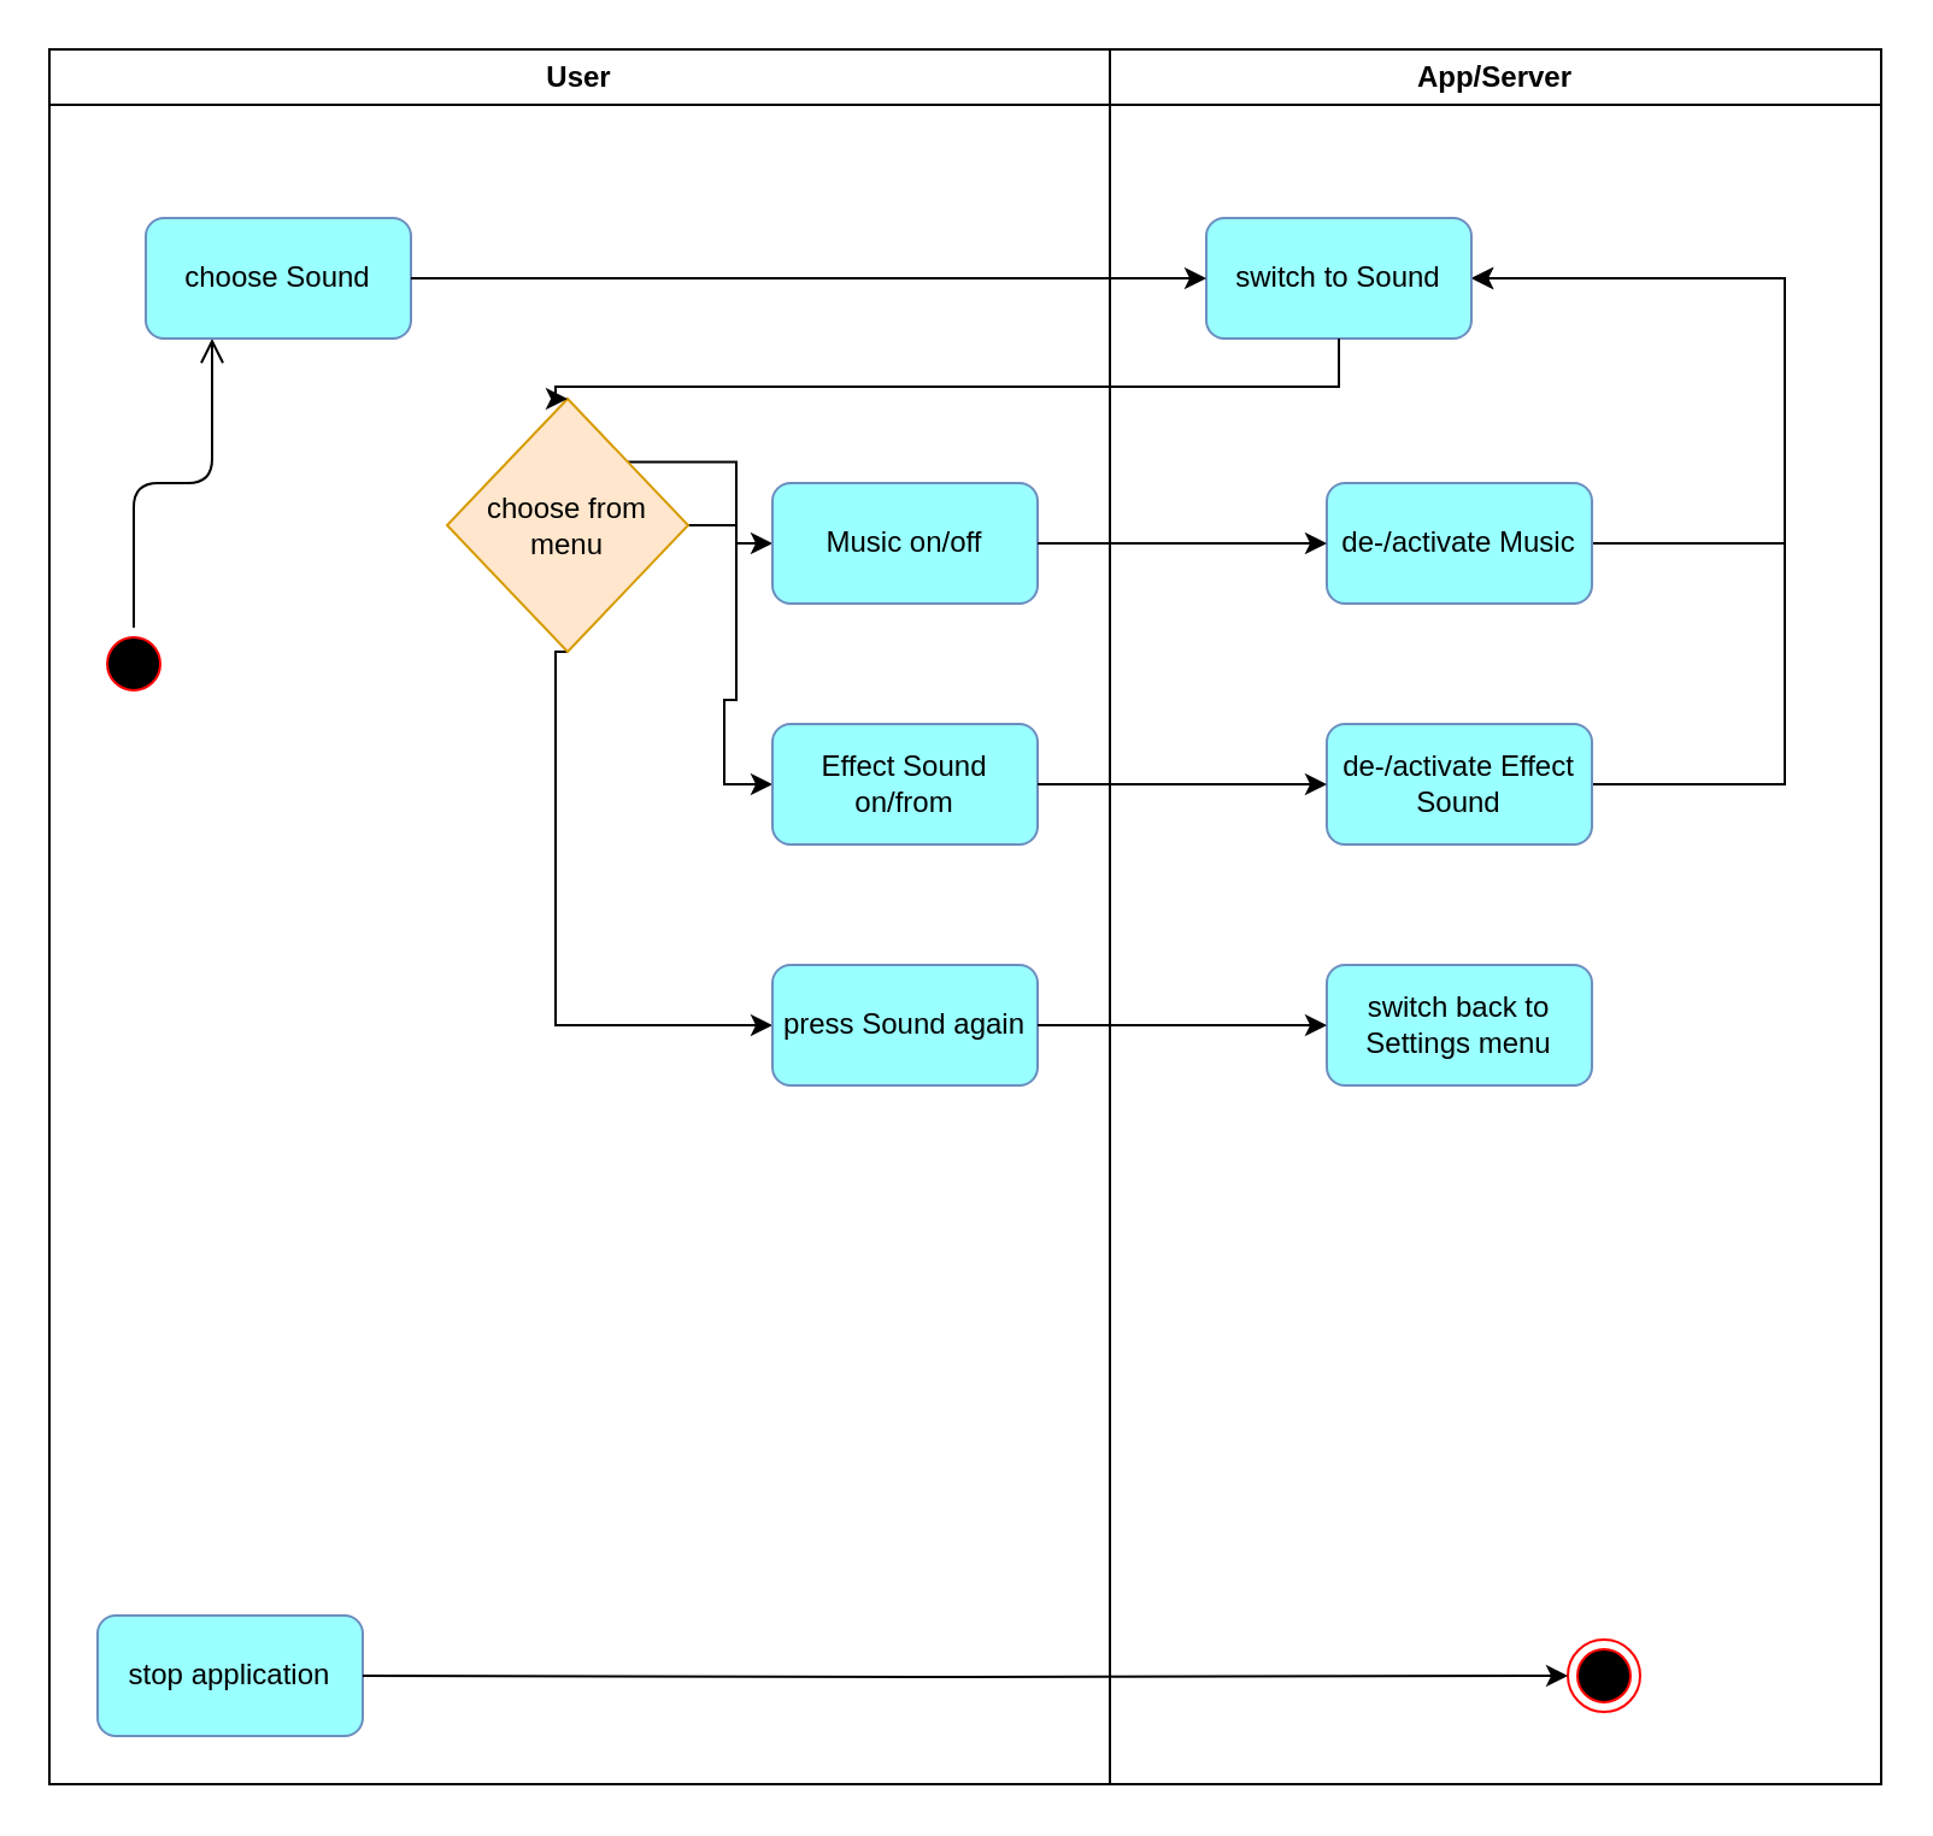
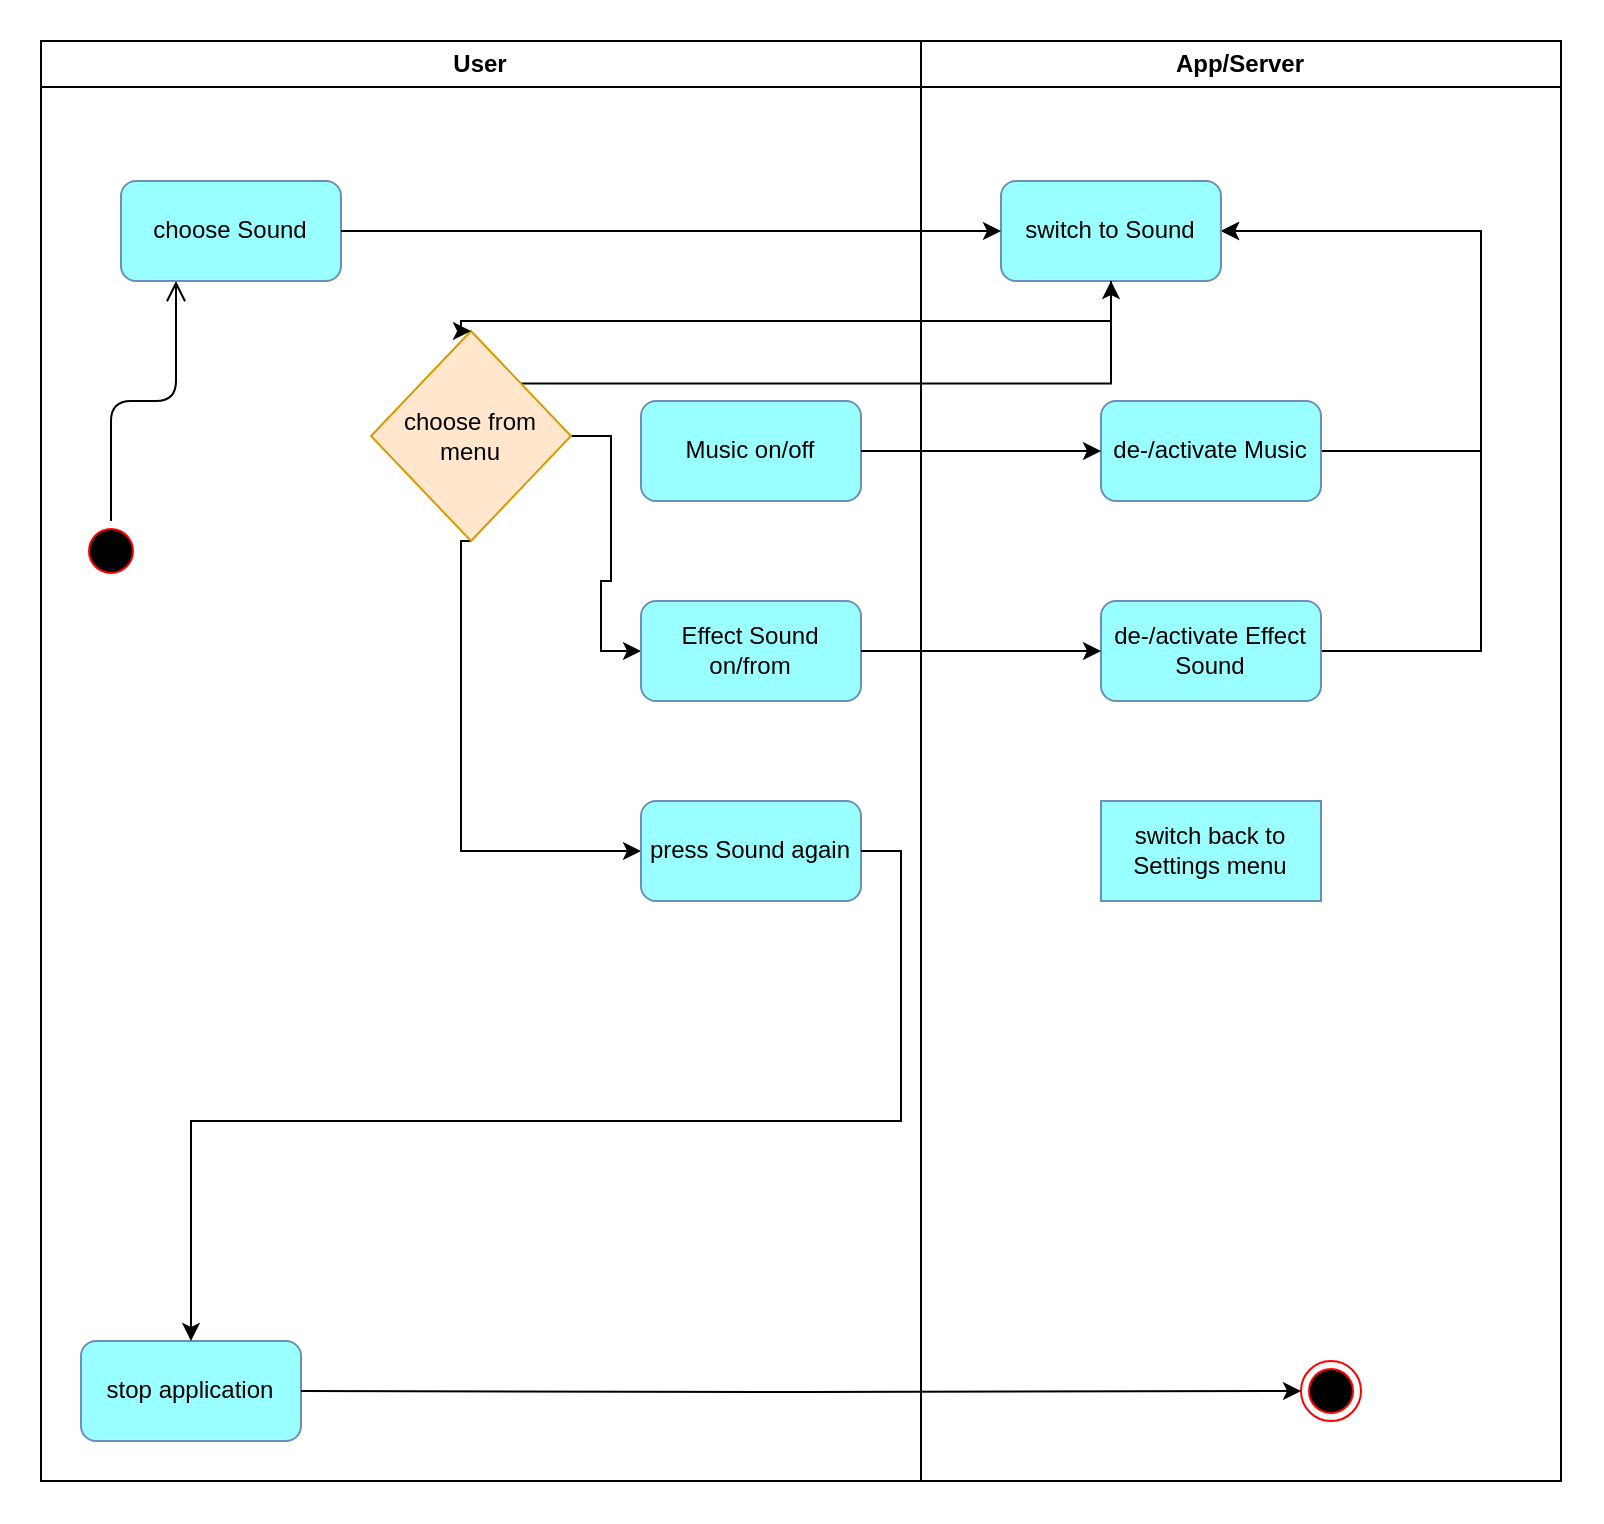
- <mxCell id="3" style="edgeStyle=orthogonalEdgeStyle;rounded=0;orthogonalLoop=1;jettySize=auto;html=1;exitX=1;exitY=0;exitDx=0;exitDy=0;entryX=0;entryY=0.5;entryDx=0;entryDy=0;" parent="2" source="6" target="11" edge="1"><mxGeometry relative="1" as="geometry"><mxPoint x="300" y="205" as="targetPoint" /></mxGeometry></mxCell>
+ <mxCell id="3" style="edgeStyle=orthogonalEdgeStyle;rounded=0;orthogonalLoop=1;jettySize=auto;html=1;exitX=1;exitY=0;exitDx=0;exitDy=0;" parent="2" source="6" target="18" edge="1"><mxGeometry relative="1" as="geometry"><mxPoint x="300" y="205" as="targetPoint" /></mxGeometry></mxCell>
- <mxCell id="27" style="edgeStyle=orthogonalEdgeStyle;rounded=0;orthogonalLoop=1;jettySize=auto;html=1;exitX=1;exitY=0.5;exitDx=0;exitDy=0;entryX=0;entryY=0.5;entryDx=0;entryDy=0;" parent="1" source="13" target="21" edge="1"><mxGeometry relative="1" as="geometry"><mxPoint x="430" y="615" as="sourcePoint" /><mxPoint x="550" y="615" as="targetPoint" /></mxGeometry></mxCell>
+ <mxCell id="27" style="edgeStyle=orthogonalEdgeStyle;rounded=0;orthogonalLoop=1;jettySize=auto;html=1;exitX=1;exitY=0.5;exitDx=0;exitDy=0;" parent="1" source="13" target="10" edge="1"><mxGeometry relative="1" as="geometry"><mxPoint x="430" y="615" as="sourcePoint" /><mxPoint x="550" y="615" as="targetPoint" /></mxGeometry></mxCell>
- <mxCell id="21" value="&lt;div&gt;switch back to &lt;br&gt;&lt;/div&gt;&lt;div&gt;Settings menu&lt;/div&gt;" style="rounded=1;whiteSpace=wrap;html=1;fillColor=#99FFFF;strokeColor=#6c8ebf;" parent="14" vertex="1"><mxGeometry x="90" y="380" width="110" height="50" as="geometry" /></mxCell>
+ <mxCell id="21" value="&lt;div&gt;switch back to &lt;br&gt;&lt;/div&gt;&lt;div&gt;Settings menu&lt;/div&gt;" style="whiteSpace=wrap;html=1;fillColor=#99FFFF;strokeColor=#6c8ebf;rounded=0;" parent="14" vertex="1"><mxGeometry x="90" y="380" width="110" height="50" as="geometry" /></mxCell>
